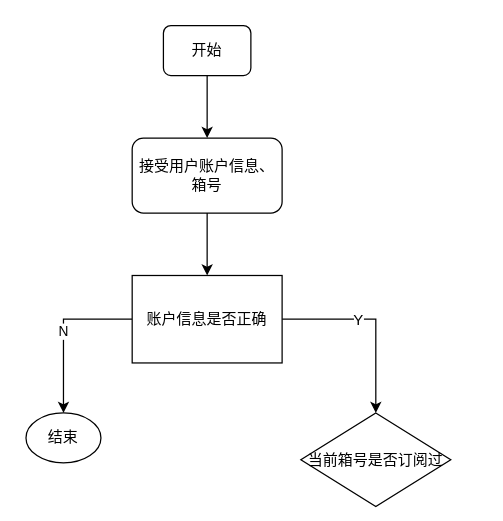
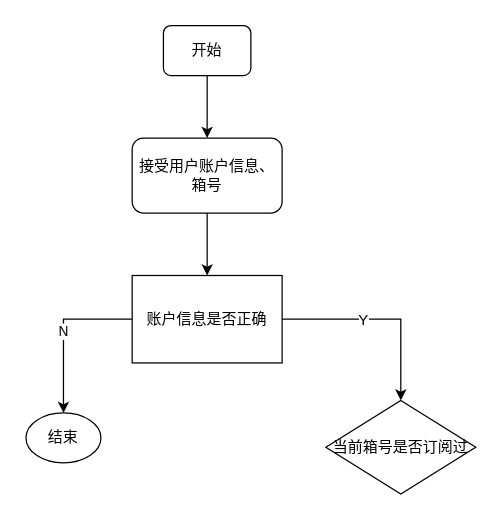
- <mxCell id="11" value="当前箱号是否订阅过" style="rhombus;whiteSpace=wrap;html=1;" vertex="1" parent="1"><mxGeometry x="240" y="330" width="120" height="75" as="geometry" /></mxCell>
+ <mxCell id="11" value="当前箱号是否订阅过" style="rhombus;whiteSpace=wrap;html=1;" vertex="1" parent="1"><mxGeometry x="260" y="320" width="120" height="75" as="geometry" /></mxCell>
